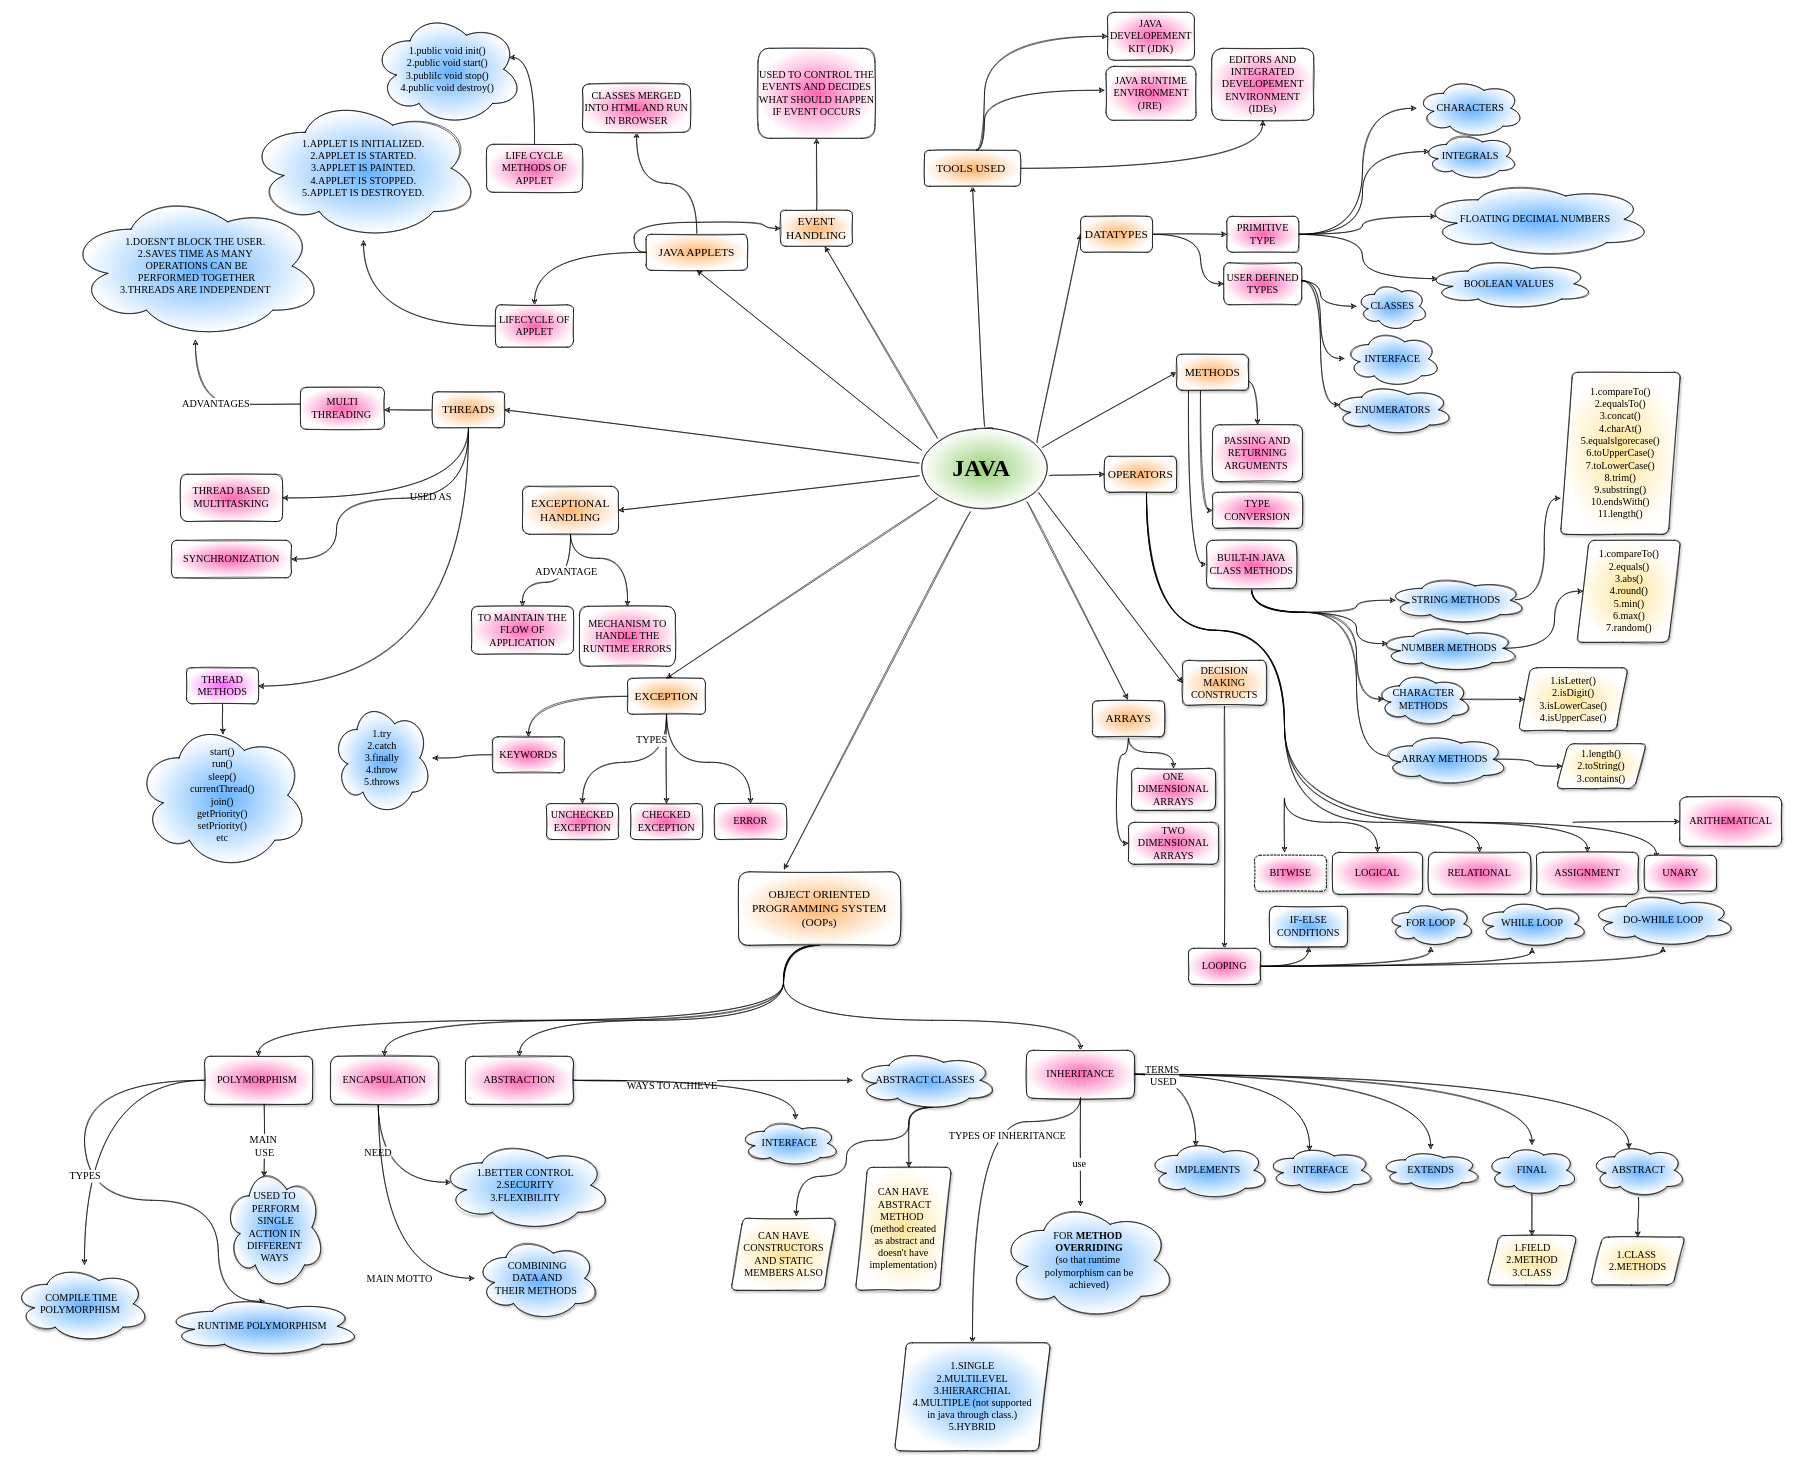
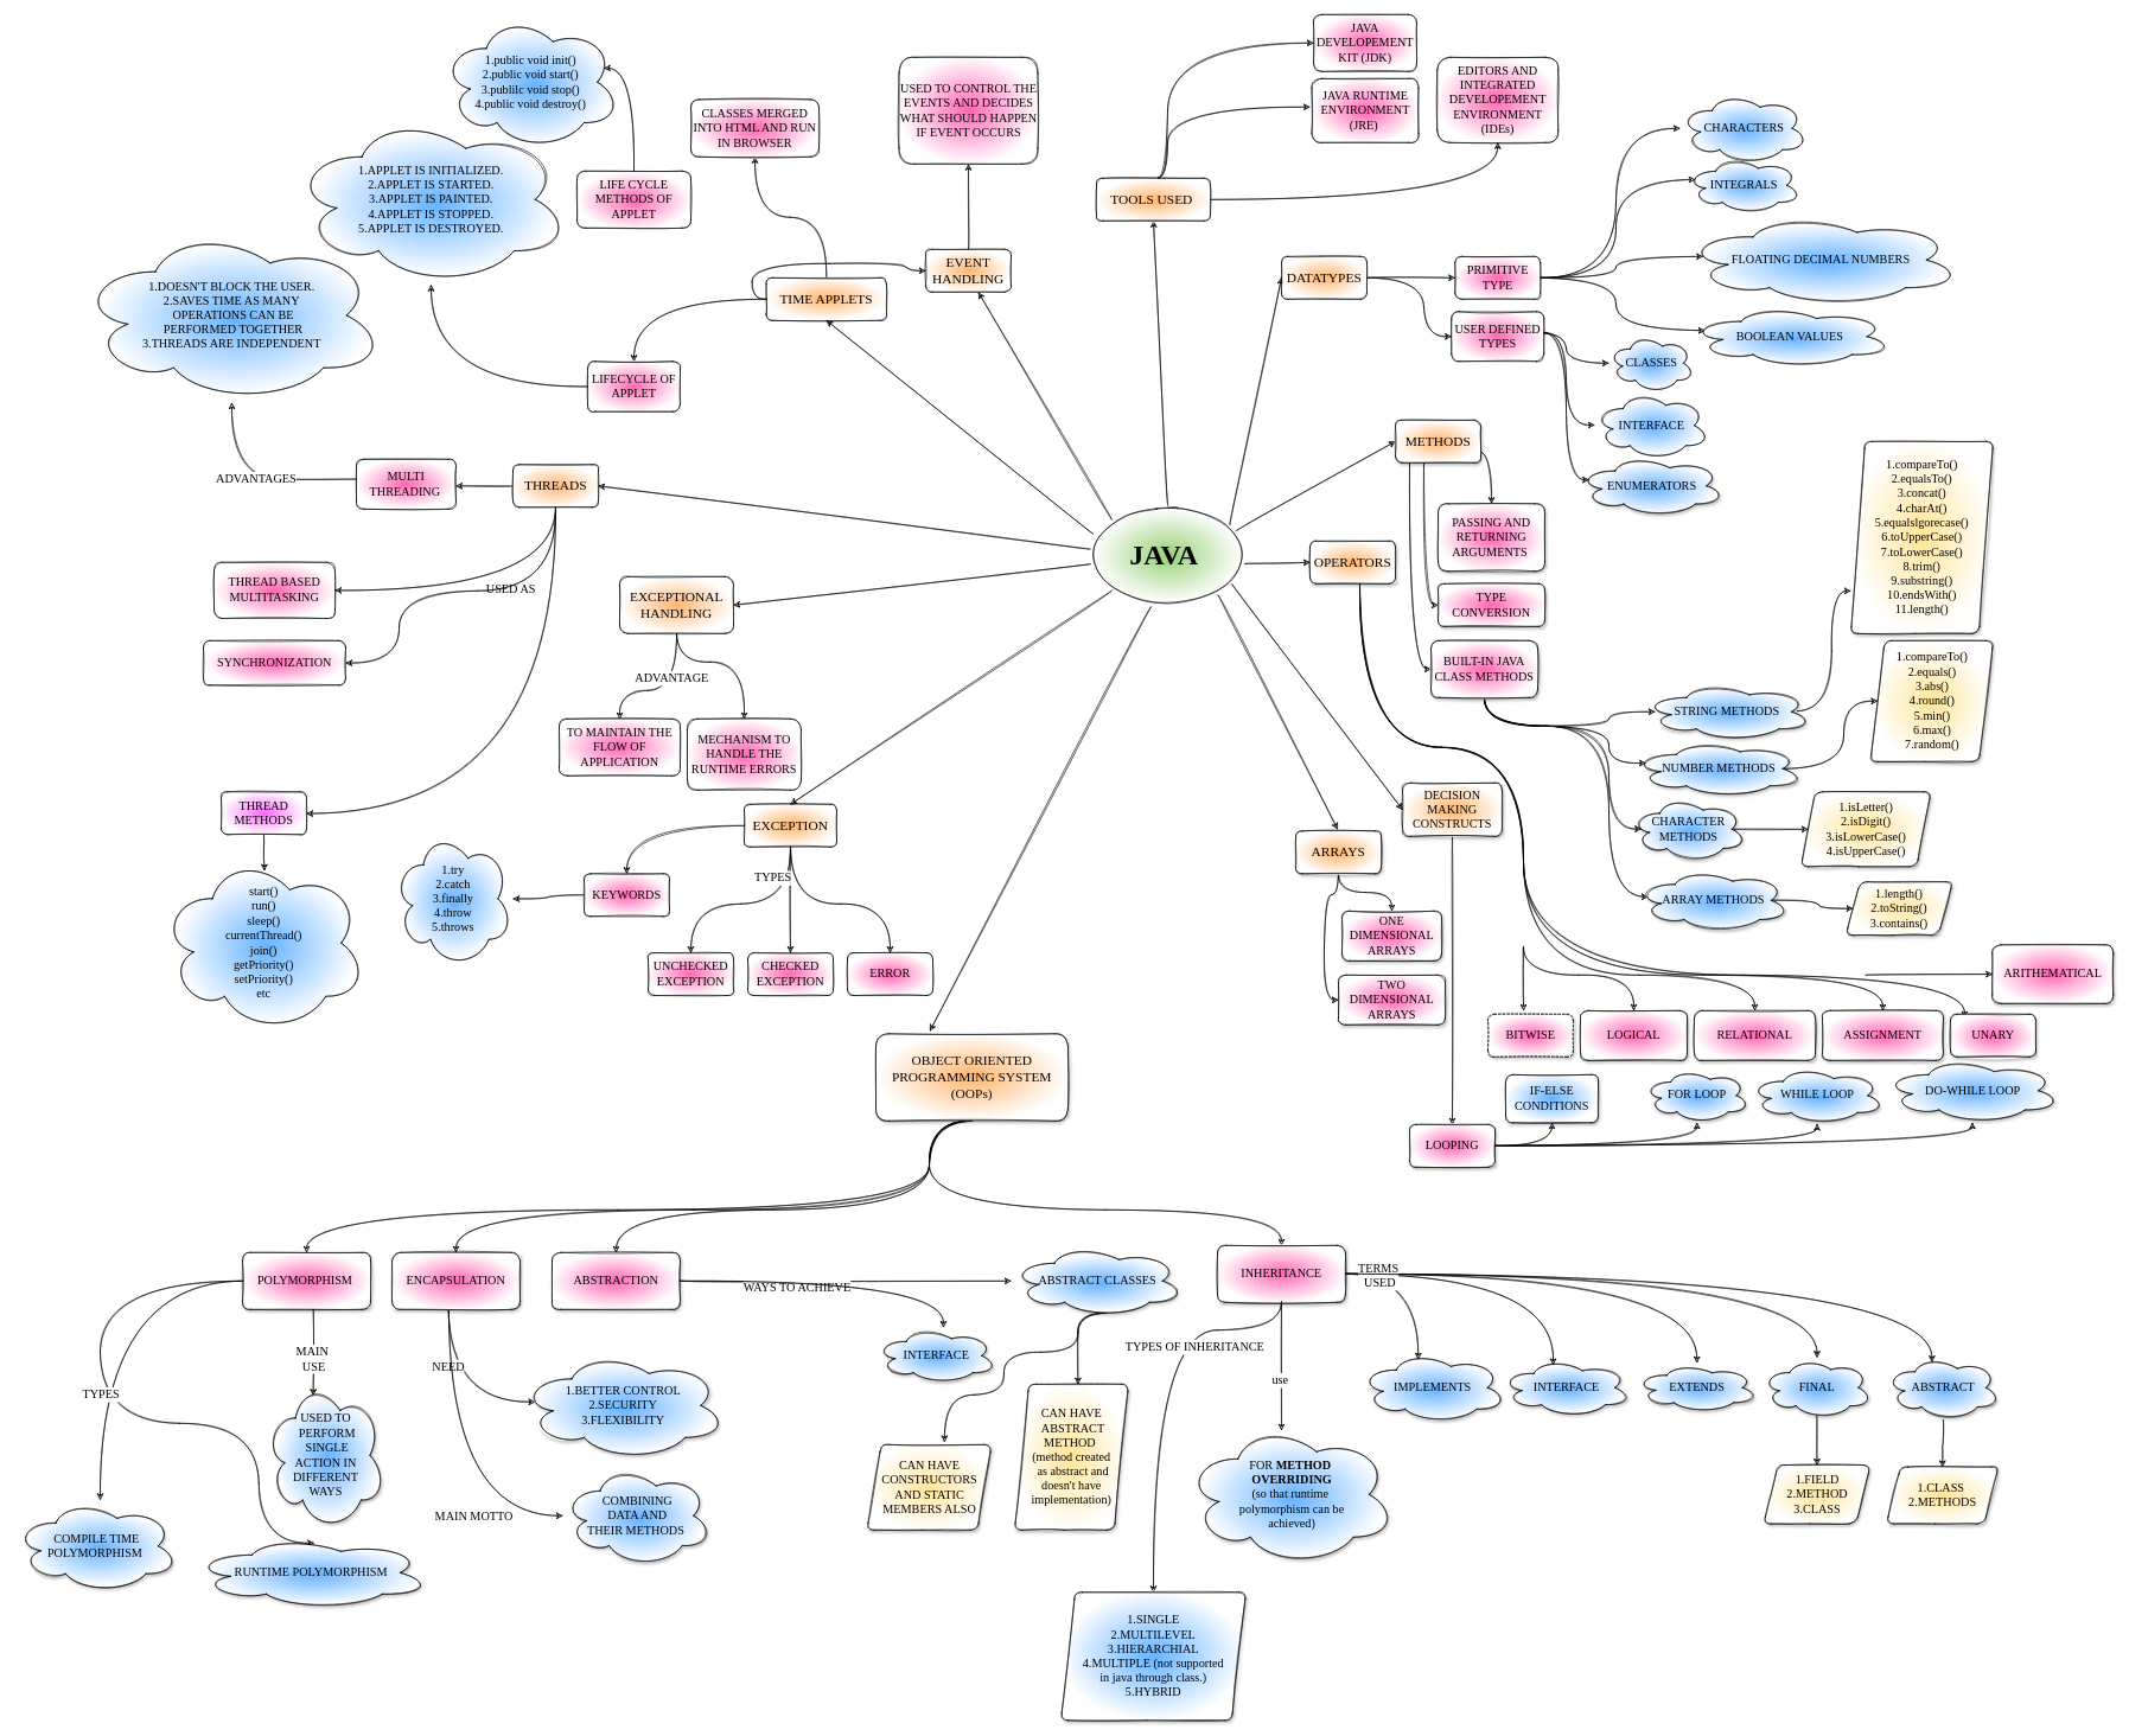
- <mxCell id="174" value="JAVA APPLETS" style="rounded=1;whiteSpace=wrap;html=1;shadow=0;glass=0;fontFamily=Jost;fontSize=19;fontSource=https%3A%2F%2Ffonts.googleapis.com%2Fcss%3Ffamily%3DJost;gradientColor=#ffffff;gradientDirection=radial;fillColor=#FFB570;sketch=1;" parent="1" vertex="1"><mxGeometry x="1076" y="390" width="169" height="60" as="geometry" /></mxCell>
+ <mxCell id="174" value="TIME APPLETS" style="rounded=1;whiteSpace=wrap;html=1;shadow=0;glass=0;fontFamily=Jost;fontSize=19;fontSource=https%3A%2F%2Ffonts.googleapis.com%2Fcss%3Ffamily%3DJost;gradientColor=#ffffff;gradientDirection=radial;fillColor=#FFB570;sketch=1;" parent="1" vertex="1"><mxGeometry x="1076" y="390" width="169" height="60" as="geometry" /></mxCell>
- <mxCell id="43" value="" style="edgeStyle=orthogonalEdgeStyle;rounded=1;orthogonalLoop=1;jettySize=auto;html=1;fontFamily=Jost;fontSize=17;entryX=0.076;entryY=0.444;entryDx=0;entryDy=0;entryPerimeter=0;fontSource=https%3A%2F%2Ffonts.googleapis.com%2Fcss%3Ffamily%3DJost;curved=1;sketch=1;endArrow=none;" parent="1" source="44" target="51" edge="1"><mxGeometry relative="1" as="geometry"><Array as="points"><mxPoint x="2085" y="1020" /><mxPoint x="2260" y="1020" /><mxPoint x="2260" y="1260" /></Array></mxGeometry></mxCell>
+ <mxCell id="43" value="" style="edgeStyle=orthogonalEdgeStyle;rounded=1;orthogonalLoop=1;jettySize=auto;html=1;fontFamily=Jost;fontSize=17;entryX=0.076;entryY=0.444;entryDx=0;entryDy=0;entryPerimeter=0;fontSource=https%3A%2F%2Ffonts.googleapis.com%2Fcss%3Ffamily%3DJost;curved=1;sketch=1;" parent="1" source="44" target="51" edge="1"><mxGeometry relative="1" as="geometry"><Array as="points"><mxPoint x="2085" y="1020" /><mxPoint x="2260" y="1020" /><mxPoint x="2260" y="1260" /></Array></mxGeometry></mxCell>
